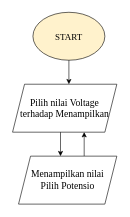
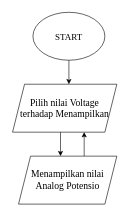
- <mxCell id="2" value="&lt;font style=&quot;font-size: 15px;&quot; face=&quot;Comic Sans MS&quot;&gt;START&lt;/font&gt;" style="ellipse;whiteSpace=wrap;html=1;fillColor=#fff2cc;" vertex="1" parent="1"><mxGeometry x="54" y="20" width="120" height="80" as="geometry" /></mxCell>
+ <mxCell id="2" value="&lt;font style=&quot;font-size: 15px;&quot; face=&quot;Comic Sans MS&quot;&gt;START&lt;/font&gt;" style="ellipse;whiteSpace=wrap;html=1;" vertex="1" parent="1"><mxGeometry x="54" y="20" width="120" height="80" as="geometry" /></mxCell>
- <mxCell id="7" value="&lt;font size=&quot;3&quot; face=&quot;Comic Sans MS&quot;&gt;Menampilkan nilai&lt;/font&gt;&lt;div&gt;&lt;font size=&quot;3&quot; face=&quot;Comic Sans MS&quot;&gt;Pilih Potensio&lt;/font&gt;&lt;/div&gt;" style="shape=parallelogram;perimeter=parallelogramPerimeter;whiteSpace=wrap;html=1;fixedSize=1;" vertex="1" parent="1"><mxGeometry x="30" y="260" width="164" height="80" as="geometry" /></mxCell>
+ <mxCell id="7" value="&lt;font size=&quot;3&quot; face=&quot;Comic Sans MS&quot;&gt;Menampilkan nilai&lt;/font&gt;&lt;div&gt;&lt;font size=&quot;3&quot; face=&quot;Comic Sans MS&quot;&gt;Analog Potensio&lt;/font&gt;&lt;/div&gt;" style="shape=parallelogram;perimeter=parallelogramPerimeter;whiteSpace=wrap;html=1;fixedSize=1;" vertex="1" parent="1"><mxGeometry x="30" y="260" width="164" height="80" as="geometry" /></mxCell>
